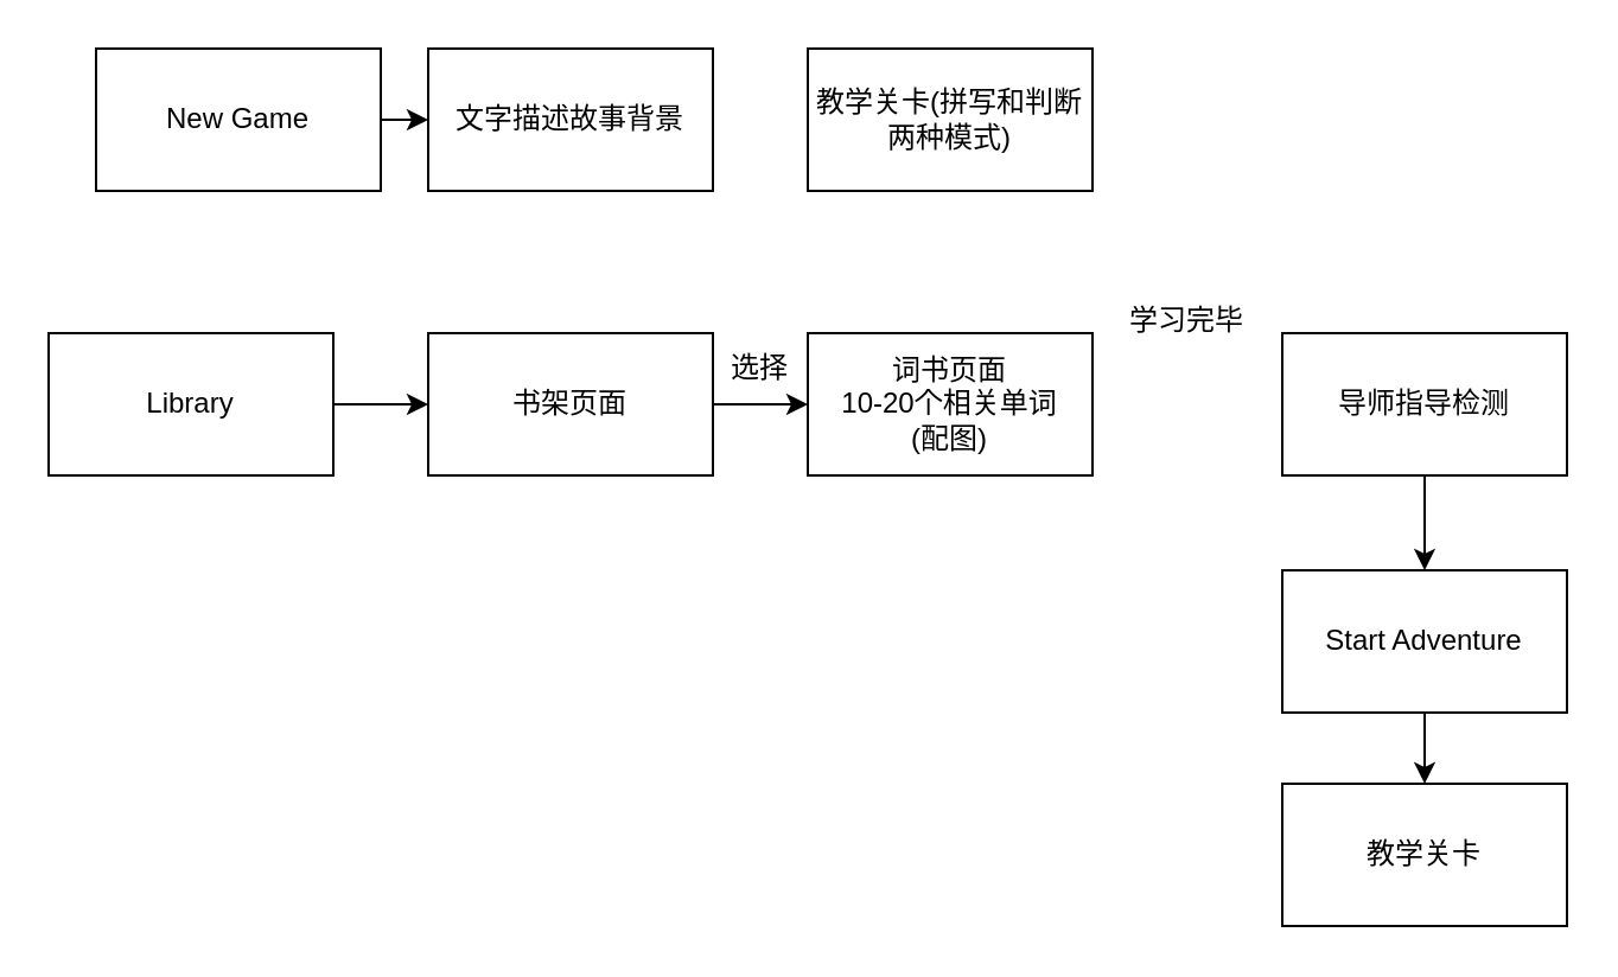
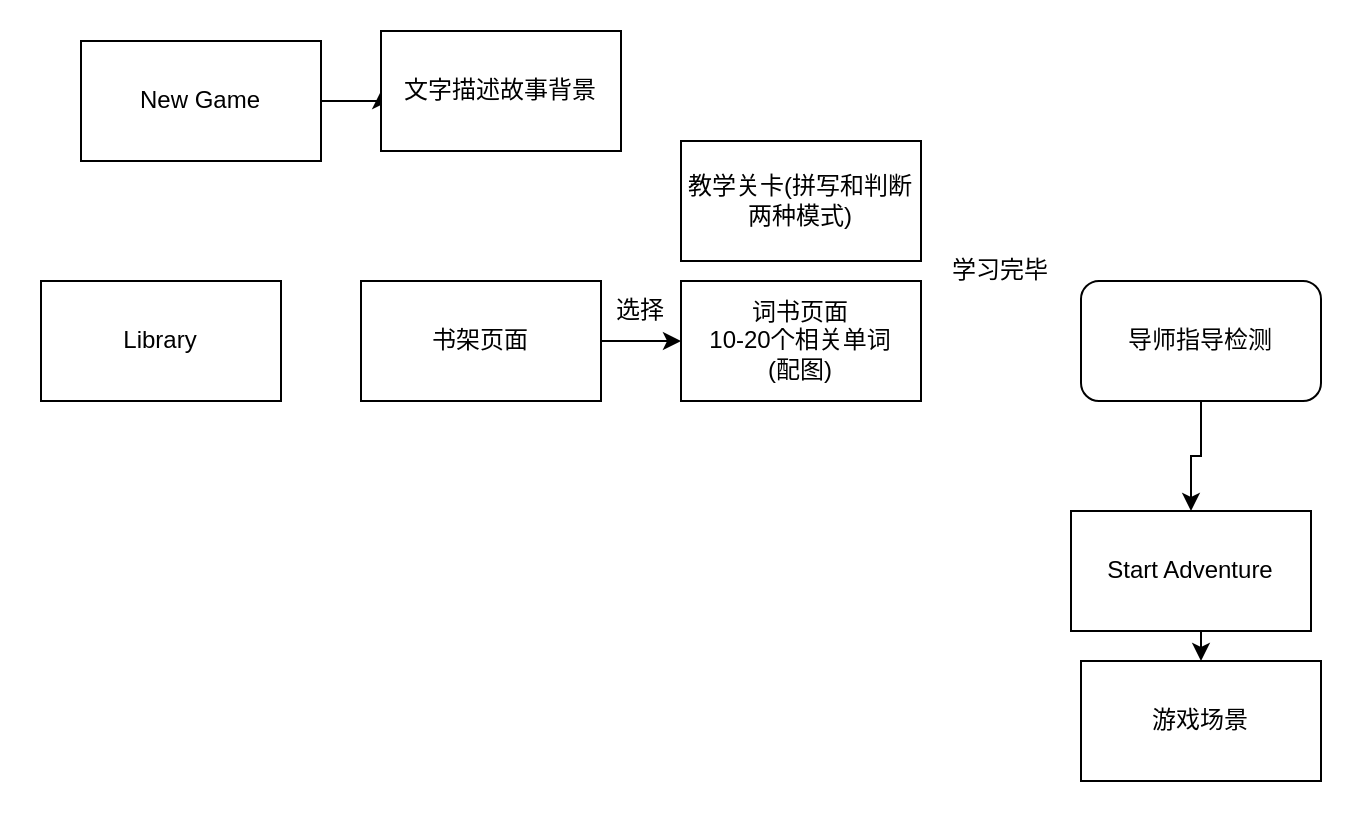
- <mxCell id="4" value="文字描述故事背景" style="rounded=0;whiteSpace=wrap;html=1;" vertex="1" parent="1"><mxGeometry x="180" y="20" width="120" height="60" as="geometry" /></mxCell>
+ <mxCell id="4" value="文字描述故事背景" style="rounded=0;whiteSpace=wrap;html=1;" vertex="1" parent="1"><mxGeometry x="190" y="15" width="120" height="60" as="geometry" /></mxCell>
- <mxCell id="5" value="教学关卡(拼写和判断两种模式)" style="rounded=0;whiteSpace=wrap;html=1;" vertex="1" parent="1"><mxGeometry x="340" y="20" width="120" height="60" as="geometry" /></mxCell>
+ <mxCell id="5" value="教学关卡(拼写和判断两种模式)" style="rounded=0;whiteSpace=wrap;html=1;" vertex="1" parent="1"><mxGeometry x="340" y="70" width="120" height="60" as="geometry" /></mxCell>
- <mxCell id="6" style="edgeStyle=orthogonalEdgeStyle;rounded=0;orthogonalLoop=1;jettySize=auto;html=1;exitX=1;exitY=0.5;exitDx=0;exitDy=0;entryX=0;entryY=0.5;entryDx=0;entryDy=0;" edge="1" parent="1" source="7" target="9"><mxGeometry relative="1" as="geometry" /></mxCell>
- <mxCell id="12" value="导师指导检测" style="rounded=0;whiteSpace=wrap;html=1;" vertex="1" parent="1"><mxGeometry x="540" y="140" width="120" height="60" as="geometry" /></mxCell>
+ <mxCell id="12" value="导师指导检测" style="whiteSpace=wrap;html=1;rounded=1;" vertex="1" parent="1"><mxGeometry x="540" y="140" width="120" height="60" as="geometry" /></mxCell>
- <mxCell id="16" value="Start Adventure" style="rounded=0;whiteSpace=wrap;html=1;" vertex="1" parent="1"><mxGeometry x="540" y="240" width="120" height="60" as="geometry" /></mxCell>
+ <mxCell id="16" value="Start Adventure" style="rounded=0;whiteSpace=wrap;html=1;" vertex="1" parent="1"><mxGeometry x="535" y="255" width="120" height="60" as="geometry" /></mxCell>
- <mxCell id="17" value="教学关卡" style="rounded=0;whiteSpace=wrap;html=1;" vertex="1" parent="1"><mxGeometry x="540" y="330" width="120" height="60" as="geometry" /></mxCell>
+ <mxCell id="17" value="游戏场景" style="rounded=0;whiteSpace=wrap;html=1;" vertex="1" parent="1"><mxGeometry x="540" y="330" width="120" height="60" as="geometry" /></mxCell>
